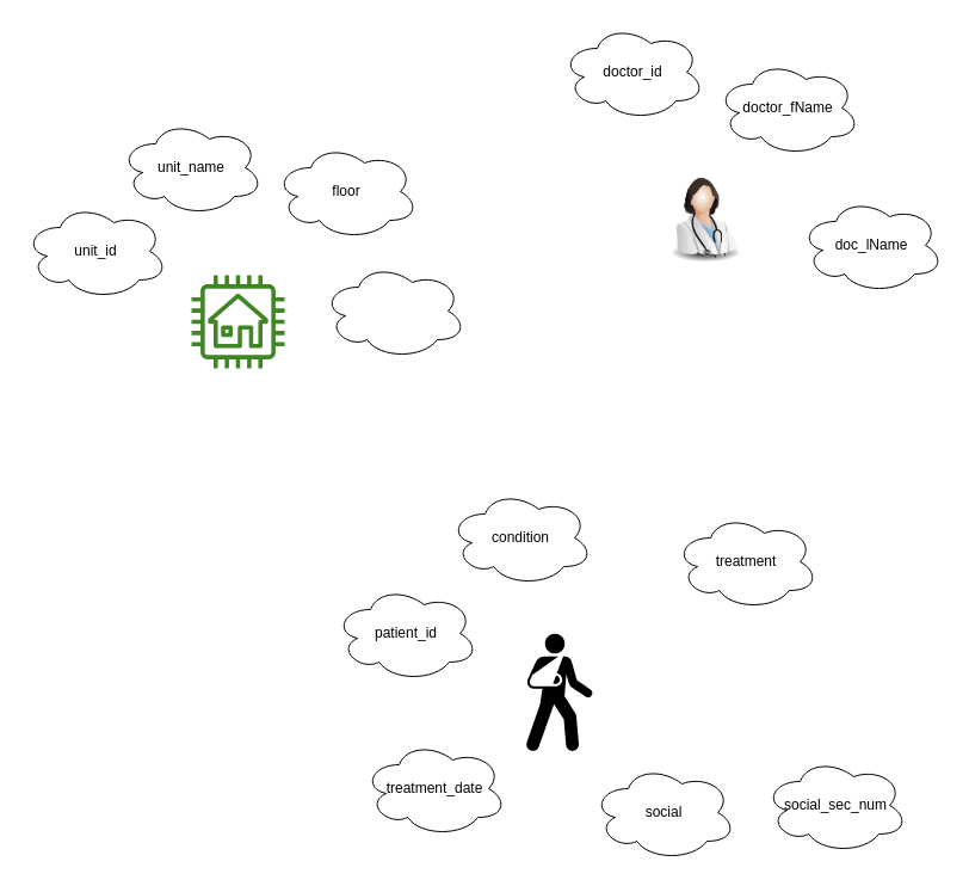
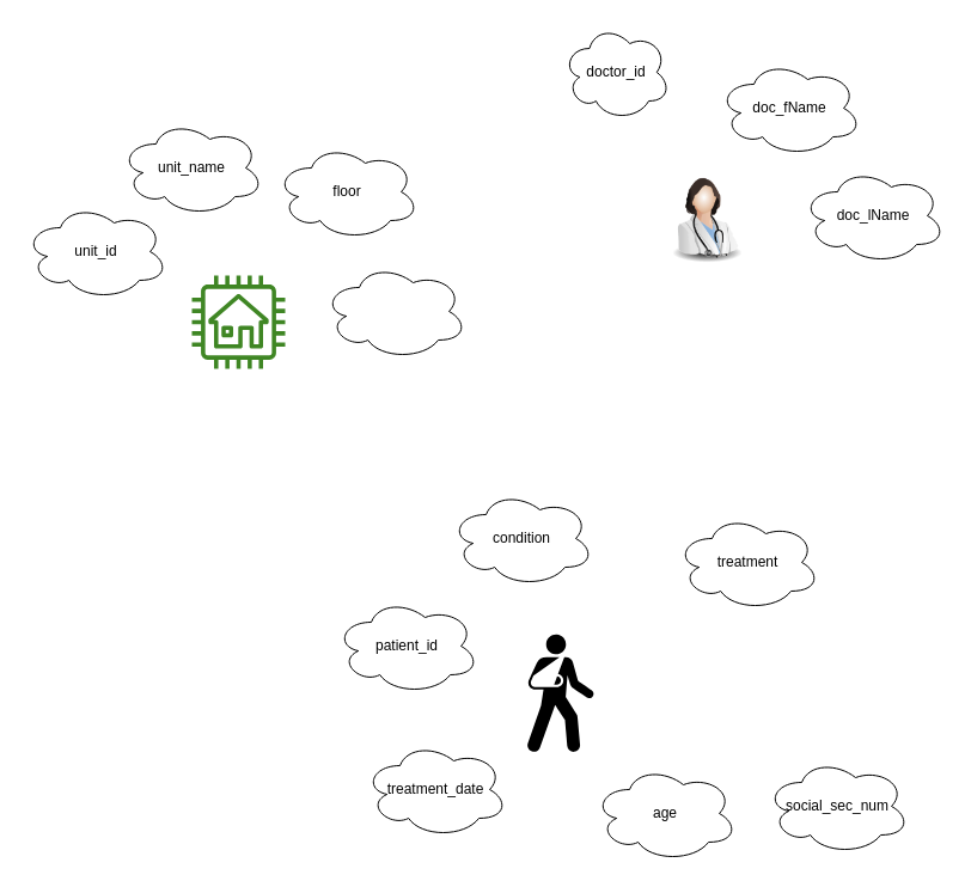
- <mxCell id="9" value="doctor_id" style="ellipse;shape=cloud;whiteSpace=wrap;html=1;" vertex="1" parent="1"><mxGeometry x="470" y="20" width="120" height="80" as="geometry" /></mxCell>
+ <mxCell id="9" value="doctor_id" style="ellipse;shape=cloud;whiteSpace=wrap;html=1;" vertex="1" parent="1"><mxGeometry x="470" y="20" width="90" height="80" as="geometry" /></mxCell>
- <mxCell id="10" value="doctor_fName" style="ellipse;shape=cloud;whiteSpace=wrap;html=1;" vertex="1" parent="1"><mxGeometry x="600" y="50" width="120" height="80" as="geometry" /></mxCell>
+ <mxCell id="10" value="doc_fName" style="ellipse;shape=cloud;whiteSpace=wrap;html=1;" vertex="1" parent="1"><mxGeometry x="600" y="50" width="120" height="80" as="geometry" /></mxCell>
- <mxCell id="11" value="doc_lName" style="ellipse;shape=cloud;whiteSpace=wrap;html=1;" vertex="1" parent="1"><mxGeometry x="670" y="165" width="120" height="80" as="geometry" /></mxCell>
+ <mxCell id="11" value="doc_lName" style="ellipse;shape=cloud;whiteSpace=wrap;html=1;" vertex="1" parent="1"><mxGeometry x="670" y="140" width="120" height="80" as="geometry" /></mxCell>
- <mxCell id="12" value="patient_id" style="ellipse;shape=cloud;whiteSpace=wrap;html=1;" vertex="1" parent="1"><mxGeometry x="280" y="490" width="120" height="80" as="geometry" /></mxCell>
+ <mxCell id="12" value="patient_id" style="ellipse;shape=cloud;whiteSpace=wrap;html=1;" vertex="1" parent="1"><mxGeometry x="280" y="500" width="120" height="80" as="geometry" /></mxCell>
- <mxCell id="16" value="social" style="ellipse;shape=cloud;whiteSpace=wrap;html=1;" vertex="1" parent="1"><mxGeometry x="496" y="640" width="120" height="80" as="geometry" /></mxCell>
+ <mxCell id="16" value="age" style="ellipse;shape=cloud;whiteSpace=wrap;html=1;" vertex="1" parent="1"><mxGeometry x="496" y="640" width="120" height="80" as="geometry" /></mxCell>
